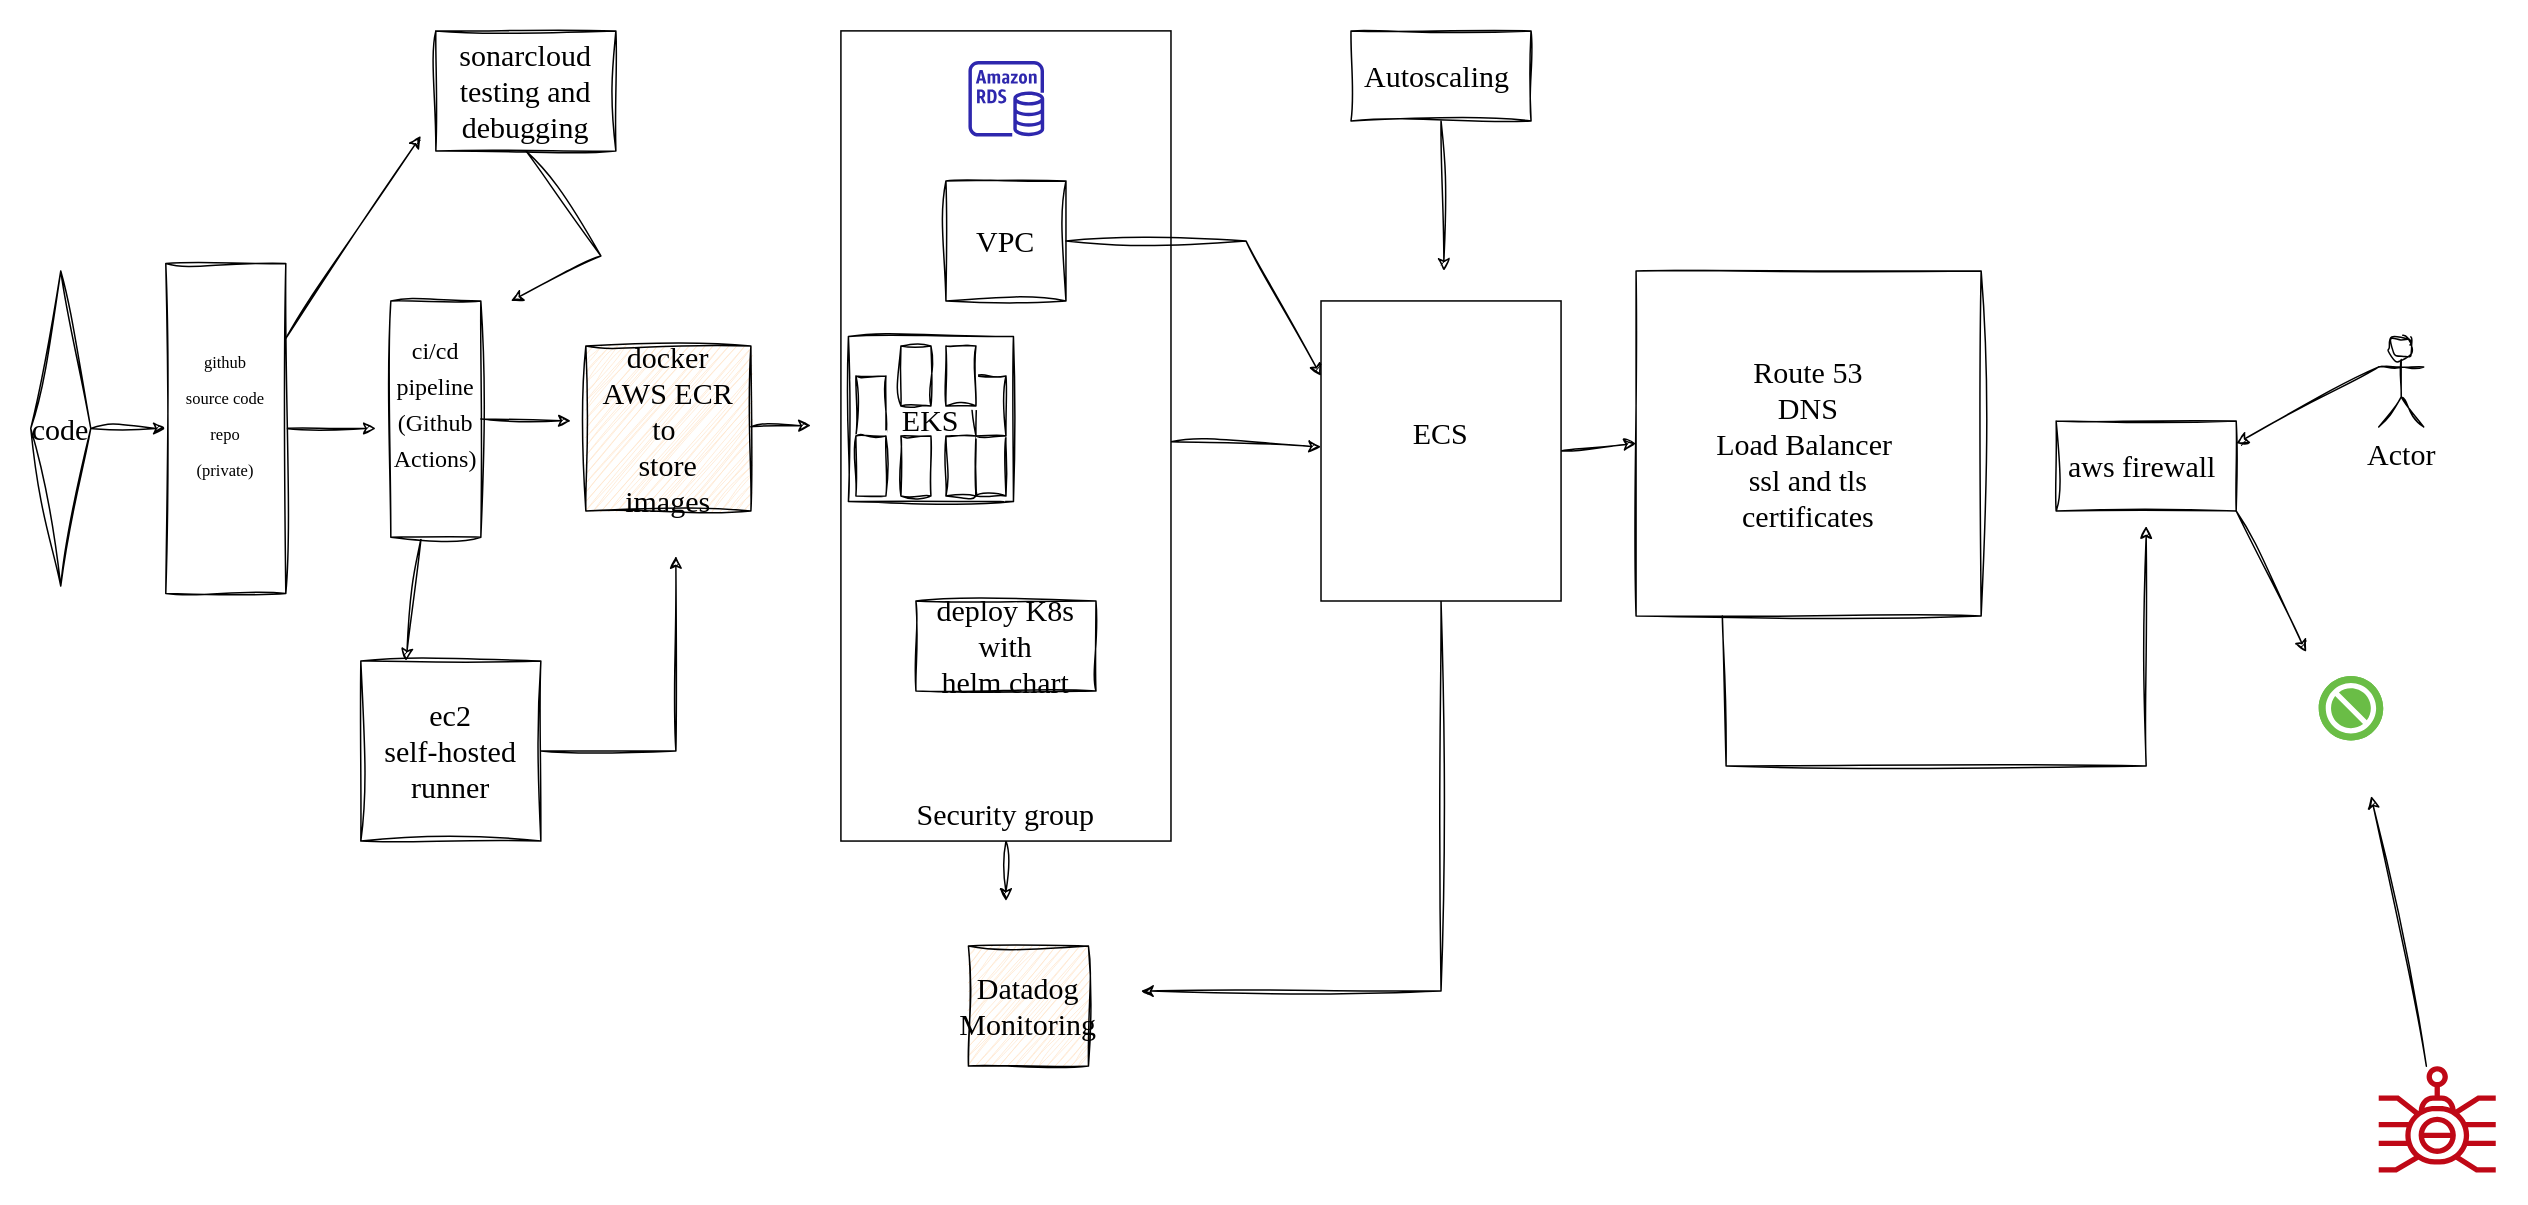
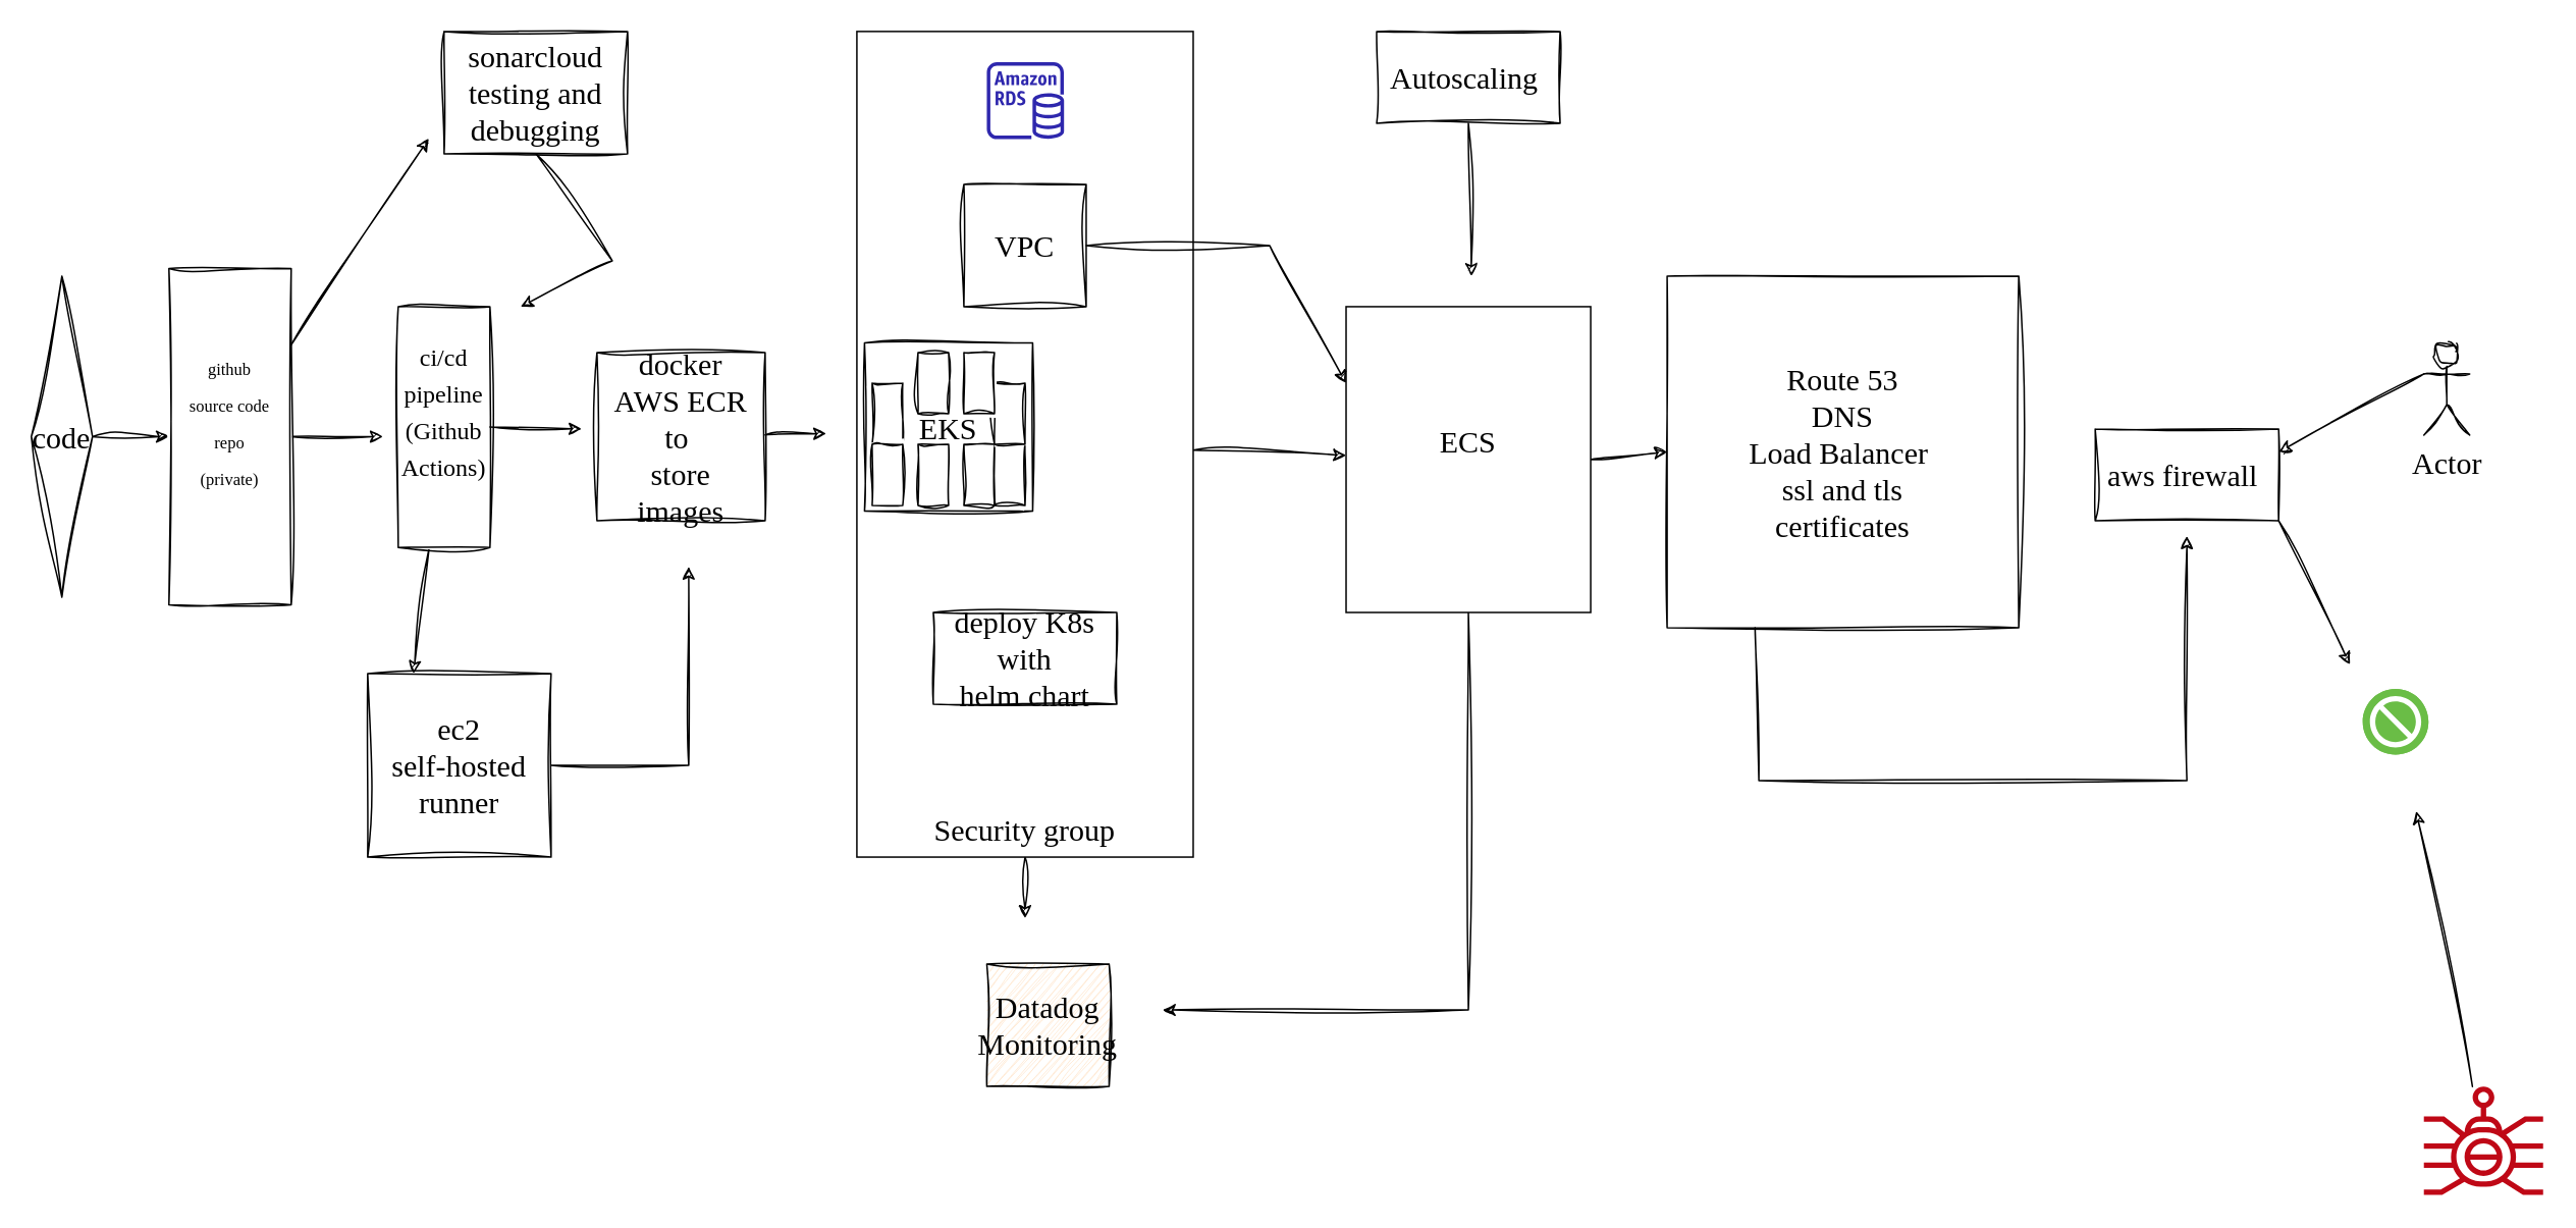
- <mxCell id="15" value="docker&lt;br&gt;AWS ECR&lt;br&gt;to&amp;nbsp;&lt;br&gt;store&lt;br&gt;images" style="whiteSpace=wrap;html=1;aspect=fixed;sketch=1;hachureGap=4;jiggle=2;curveFitting=1;fontFamily=Architects Daughter;fontSource=https%3A%2F%2Ffonts.googleapis.com%2Fcss%3Ffamily%3DArchitects%2BDaughter;fontSize=20;fillColor=#ffe6cc;" parent="1" vertex="1"><mxGeometry x="390" y="230" width="110" height="110" as="geometry" /></mxCell>
+ <mxCell id="15" value="docker&lt;br&gt;AWS ECR&lt;br&gt;to&amp;nbsp;&lt;br&gt;store&lt;br&gt;images" style="whiteSpace=wrap;html=1;aspect=fixed;sketch=1;hachureGap=4;jiggle=2;curveFitting=1;fontFamily=Architects Daughter;fontSource=https%3A%2F%2Ffonts.googleapis.com%2Fcss%3Ffamily%3DArchitects%2BDaughter;fontSize=20;" parent="1" vertex="1"><mxGeometry x="390" y="230" width="110" height="110" as="geometry" /></mxCell>
